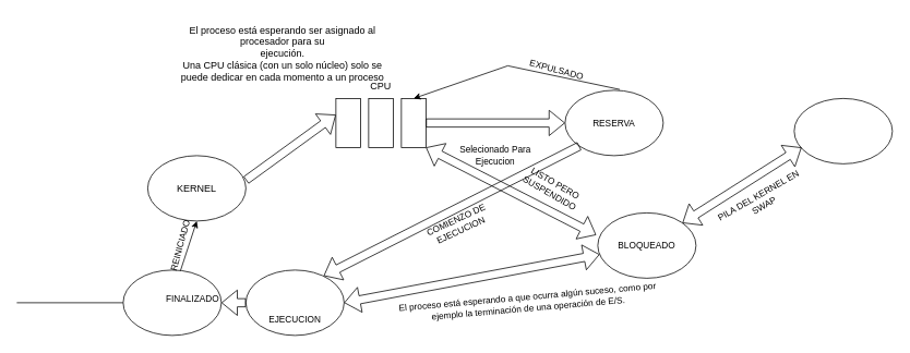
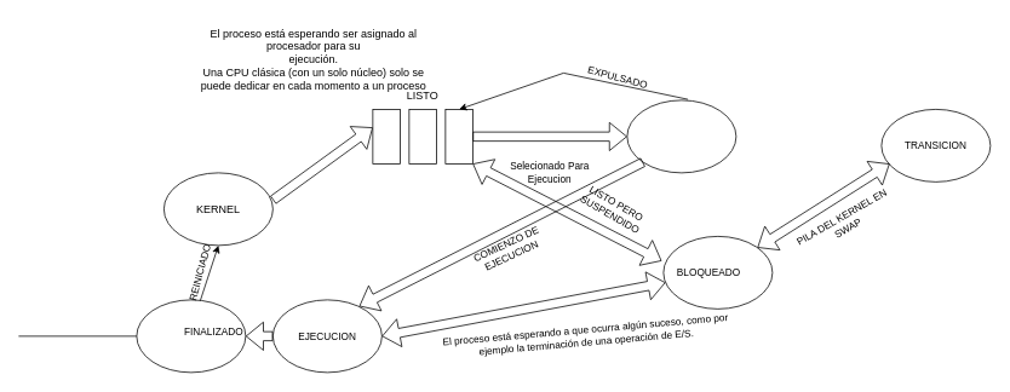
- <mxCell id="8" value="CPU" style="text;html=1;strokeColor=none;fillColor=none;align=center;verticalAlign=middle;whiteSpace=wrap;rounded=0;" vertex="1" parent="1"><mxGeometry x="435" y="90" width="60" height="30" as="geometry" /></mxCell>
+ <mxCell id="8" value="LISTO" style="text;html=1;strokeColor=none;fillColor=none;align=center;verticalAlign=middle;whiteSpace=wrap;rounded=0;" vertex="1" parent="1"><mxGeometry x="435" y="90" width="60" height="30" as="geometry" /></mxCell>
- <mxCell id="13" value="RESERVA" style="text;html=1;strokeColor=none;fillColor=none;align=center;verticalAlign=middle;whiteSpace=wrap;rounded=0;fontSize=11;" vertex="1" parent="1"><mxGeometry x="720" y="135" width="60" height="30" as="geometry" /></mxCell>
+ <mxCell id="27" value="TRANSICION" style="text;html=1;strokeColor=none;fillColor=none;align=center;verticalAlign=middle;whiteSpace=wrap;rounded=0;fontSize=11;" vertex="1" parent="1"><mxGeometry x="1000" y="145" width="60" height="30" as="geometry" /></mxCell>
- <mxCell id="22" value="BLOQUEADO" style="text;html=1;strokeColor=none;fillColor=none;align=center;verticalAlign=middle;whiteSpace=wrap;rounded=0;fontSize=11;" vertex="1" parent="1"><mxGeometry x="760" y="285" width="60" height="30" as="geometry" /></mxCell>
+ <mxCell id="22" value="BLOQUEADO" style="text;html=1;strokeColor=none;fillColor=none;align=center;verticalAlign=middle;whiteSpace=wrap;rounded=0;fontSize=11;" vertex="1" parent="1"><mxGeometry x="750" y="285" width="60" height="30" as="geometry" /></mxCell>
- <mxCell id="19" value="EJECUCION" style="text;html=1;strokeColor=none;fillColor=none;align=center;verticalAlign=middle;whiteSpace=wrap;rounded=0;fontSize=11;" vertex="1" parent="1"><mxGeometry x="330" y="375" width="60" height="30" as="geometry" /></mxCell>
+ <mxCell id="19" value="EJECUCION" style="text;html=1;strokeColor=none;fillColor=none;align=center;verticalAlign=middle;whiteSpace=wrap;rounded=0;fontSize=11;" vertex="1" parent="1"><mxGeometry x="330" y="355" width="60" height="30" as="geometry" /></mxCell>
